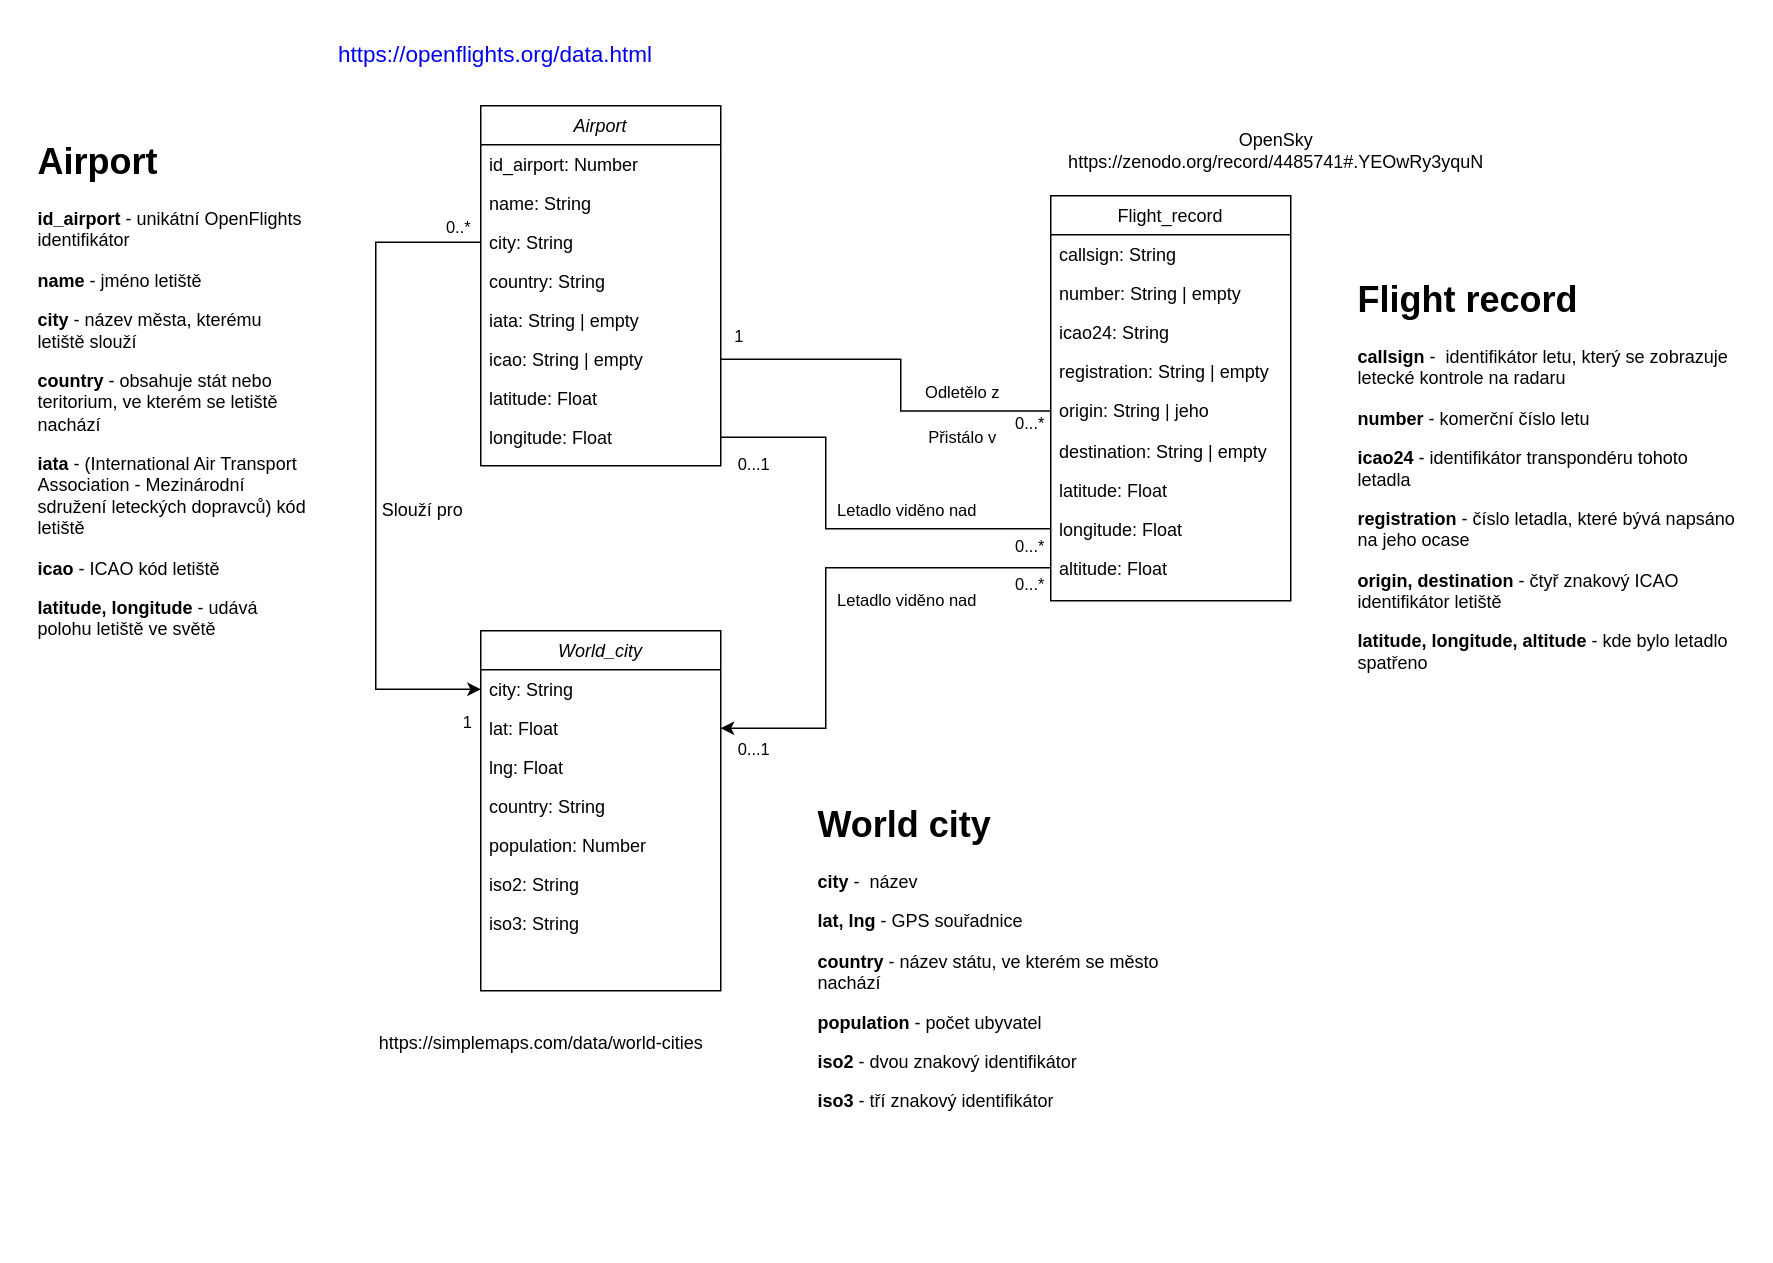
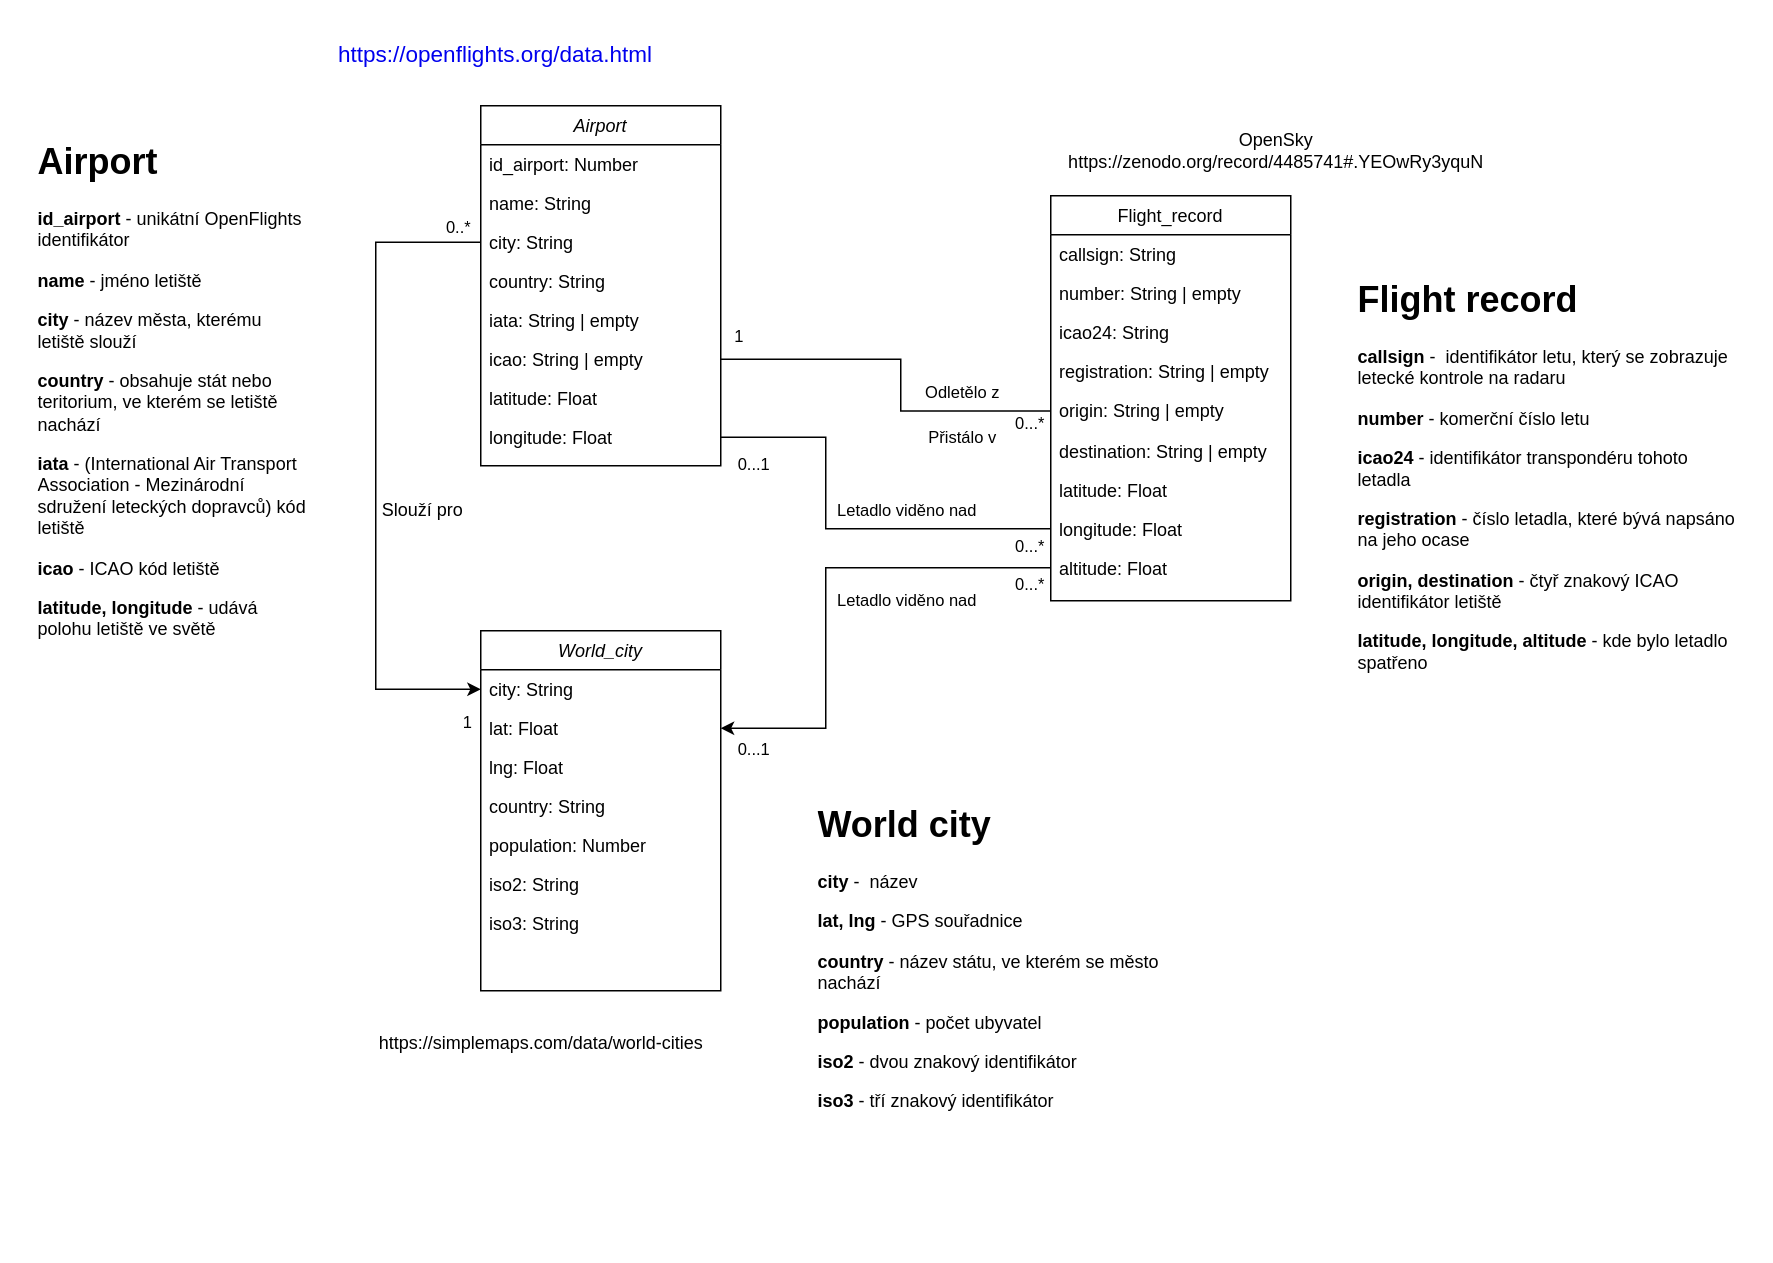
- <mxCell id="16" value="origin: String | jeho" style="text;align=left;verticalAlign=top;spacingLeft=4;spacingRight=4;overflow=hidden;rotatable=0;points=[[0,0.5],[1,0.5]];portConstraint=eastwest;rounded=0;shadow=0;html=0;" parent="11" vertex="1"><mxGeometry y="130" width="160" height="27" as="geometry" /></mxCell>
+ <mxCell id="16" value="origin: String | empty" style="text;align=left;verticalAlign=top;spacingLeft=4;spacingRight=4;overflow=hidden;rotatable=0;points=[[0,0.5],[1,0.5]];portConstraint=eastwest;rounded=0;shadow=0;html=0;" parent="11" vertex="1"><mxGeometry y="130" width="160" height="27" as="geometry" /></mxCell>
